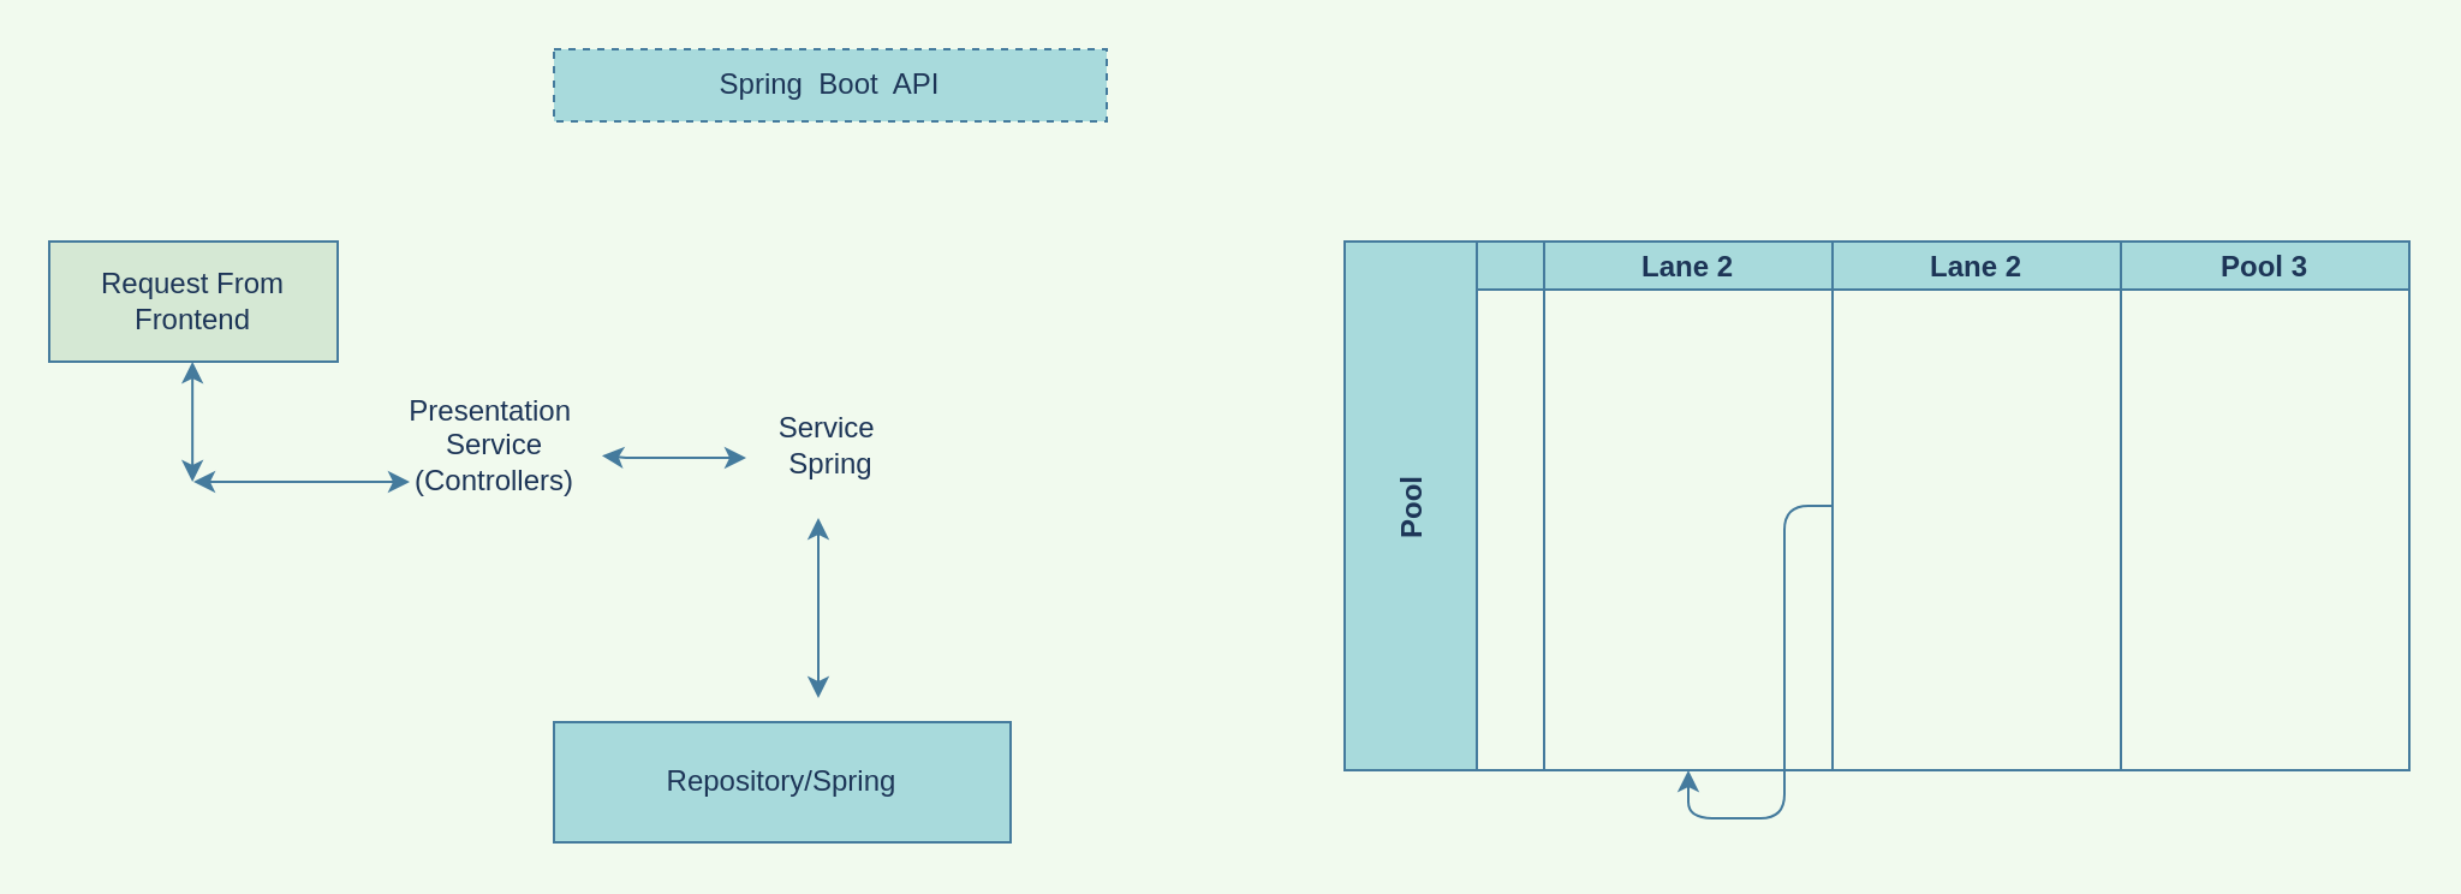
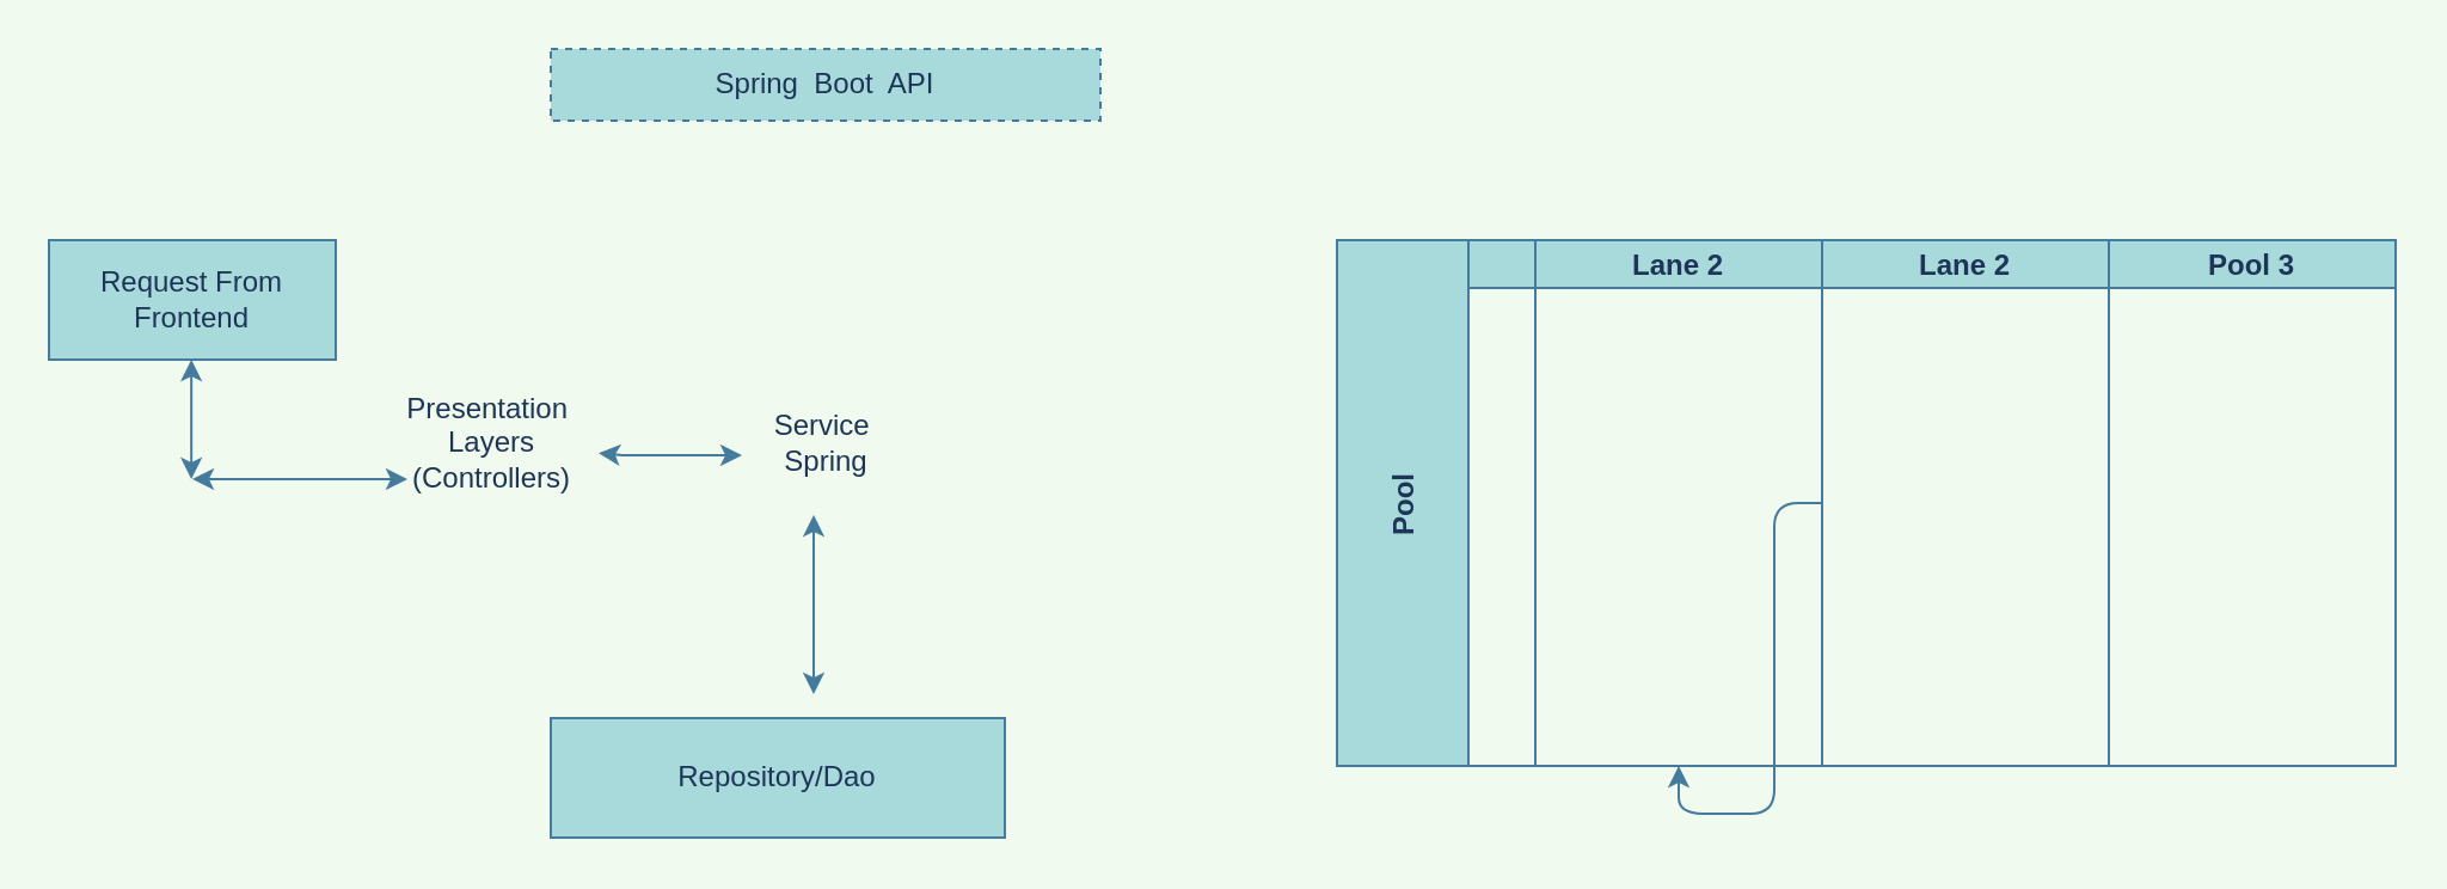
- <mxCell id="2" value="Request From Frontend" style="rounded=0;arcSize=10;whiteSpace=wrap;html=1;align=center;fillColor=#d5e8d4;strokeColor=#457B9D;fontColor=#1D3557;" vertex="1" parent="1"><mxGeometry y="100" width="120" height="50" as="geometry" x="20" /></mxCell>
+ <mxCell id="2" value="Request From Frontend" style="rounded=0;arcSize=10;whiteSpace=wrap;html=1;align=center;fillColor=#A8DADC;strokeColor=#457B9D;fontColor=#1D3557;" vertex="1" parent="1"><mxGeometry y="100" width="120" height="50" as="geometry" x="20" /></mxCell>
- <mxCell id="7" value="Presentation&amp;nbsp;&lt;br&gt;Service&lt;br&gt;(Controllers)" style="text;html=1;align=center;verticalAlign=middle;resizable=0;points=[];autosize=1;strokeColor=none;fillColor=none;fontColor=#1D3557;rounded=0;" vertex="1" parent="1"><mxGeometry x="160" y="155" width="90" height="60" as="geometry" /></mxCell>
+ <mxCell id="7" value="Presentation&amp;nbsp;&lt;br&gt;Layers&lt;br&gt;(Controllers)" style="text;html=1;align=center;verticalAlign=middle;resizable=0;points=[];autosize=1;strokeColor=none;fillColor=none;fontColor=#1D3557;rounded=0;" vertex="1" parent="1"><mxGeometry x="160" y="155" width="90" height="60" as="geometry" /></mxCell>
- <mxCell id="6" value="Repository/Spring" style="rounded=0;whiteSpace=wrap;html=1;strokeColor=#457B9D;fillColor=#A8DADC;fontColor=#1D3557;" vertex="1" parent="1"><mxGeometry x="230" y="300" width="190" height="50" as="geometry" /></mxCell>
+ <mxCell id="6" value="Repository/Dao" style="rounded=0;whiteSpace=wrap;html=1;strokeColor=#457B9D;fillColor=#A8DADC;fontColor=#1D3557;" vertex="1" parent="1"><mxGeometry x="230" y="300" width="190" height="50" as="geometry" /></mxCell>
